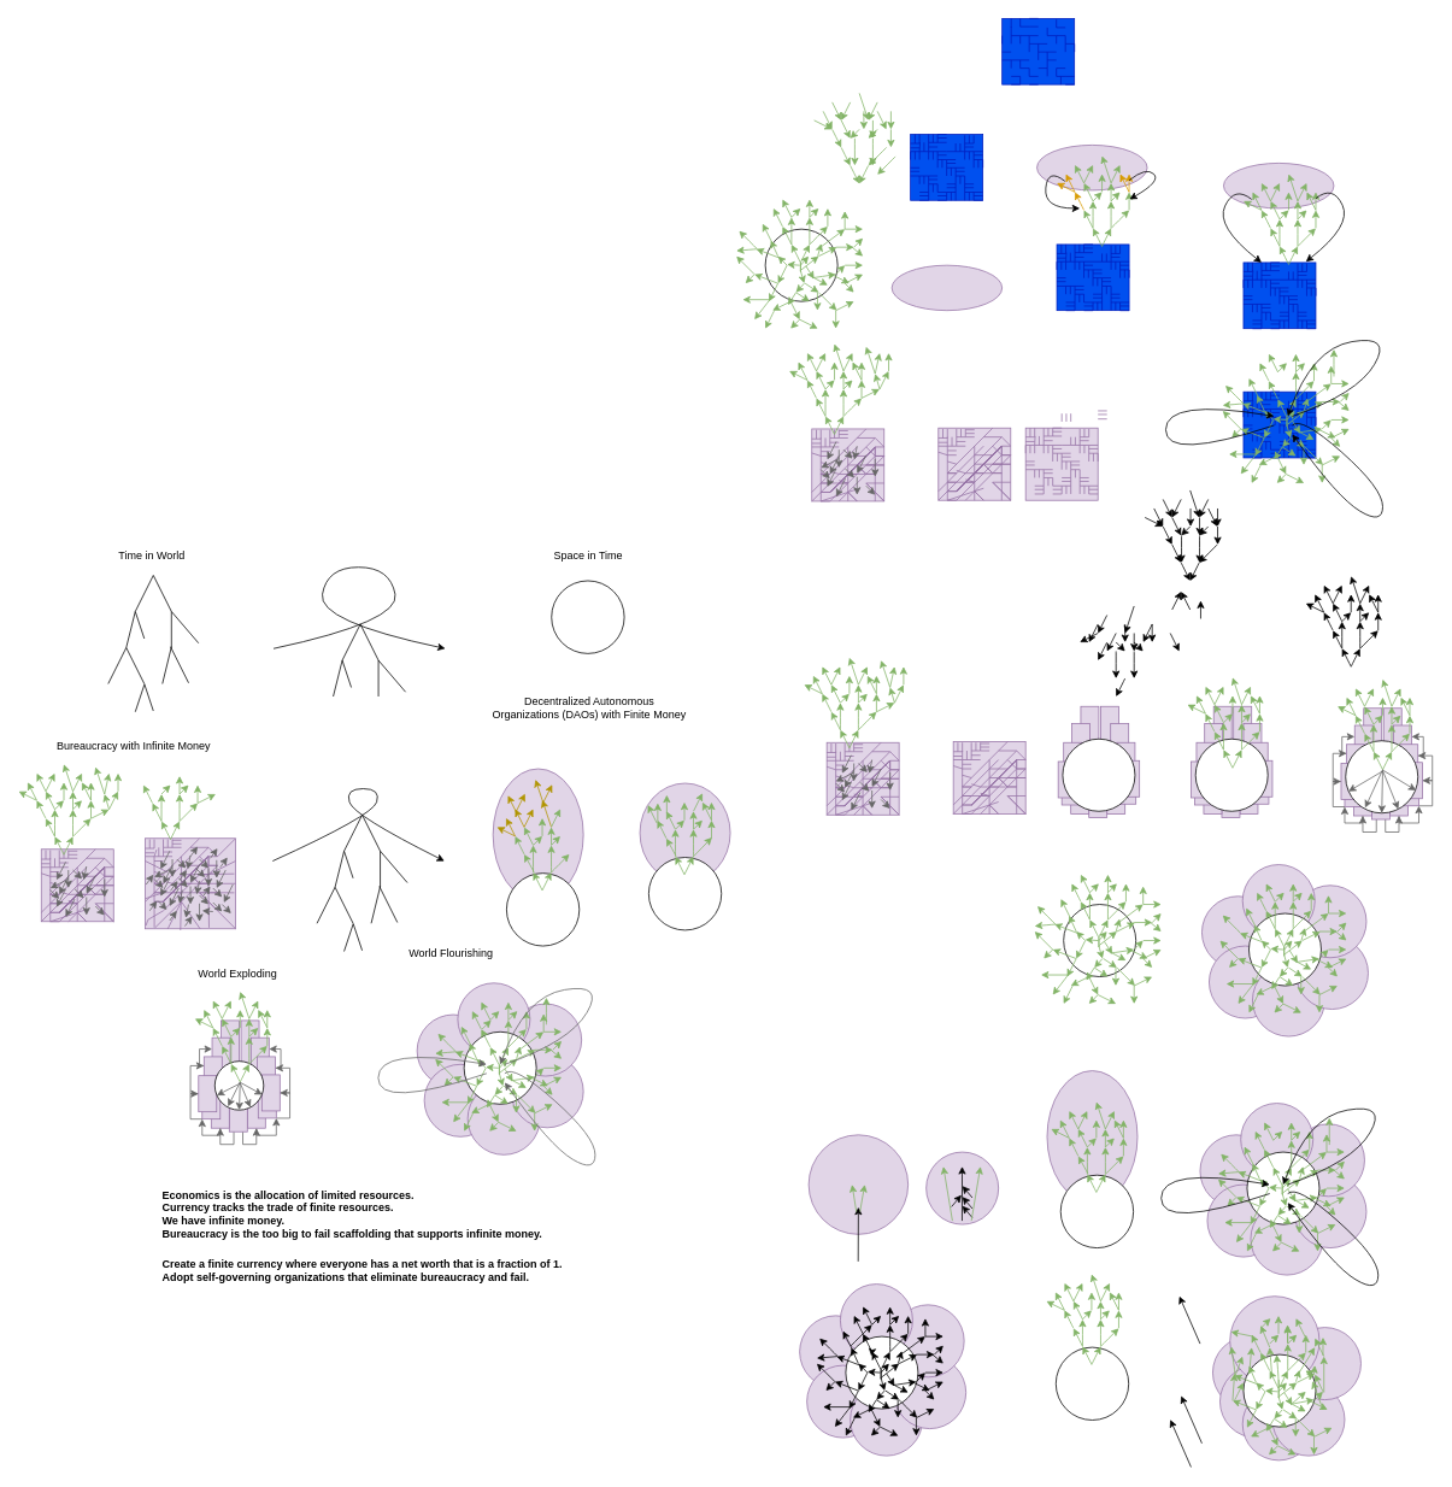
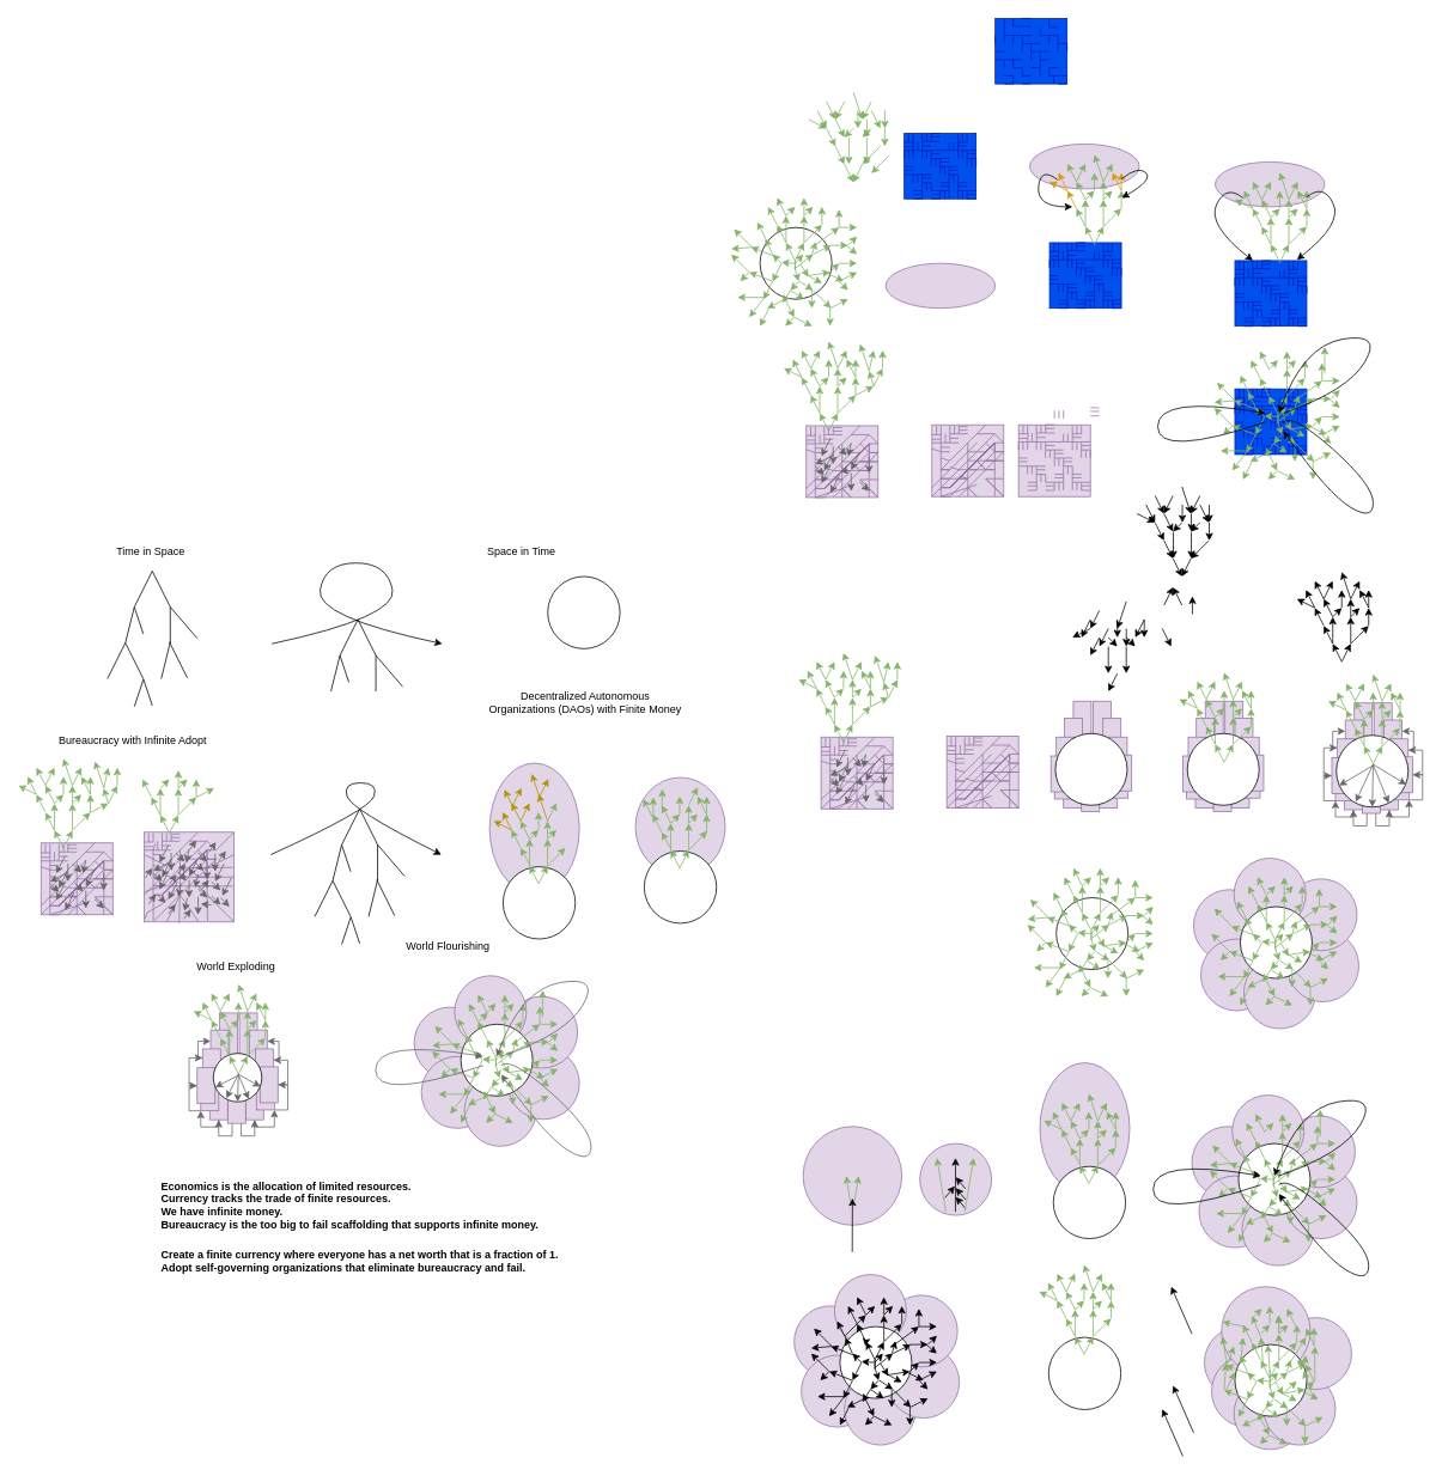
- <mxCell id="2113" value="Time in World" style="text;html=1;align=center;verticalAlign=middle;resizable=0;points=[];autosize=1;strokeColor=none;fillColor=none;" vertex="1" parent="1"><mxGeometry x="120" y="601" width="94" height="26" as="geometry" /></mxCell>
+ <mxCell id="2113" value="Time in Space" style="text;html=1;align=center;verticalAlign=middle;resizable=0;points=[];autosize=1;strokeColor=none;fillColor=none;" vertex="1" parent="1"><mxGeometry x="120" y="601" width="94" height="26" as="geometry" /></mxCell>
- <mxCell id="2114" value="Space in Time" style="text;html=1;align=center;verticalAlign=middle;resizable=0;points=[];autosize=1;strokeColor=none;fillColor=none;" vertex="1" parent="1"><mxGeometry x="602.75" y="601" width="94" height="26" as="geometry" /></mxCell>
+ <mxCell id="2114" value="Space in Time" style="text;html=1;align=center;verticalAlign=middle;resizable=0;points=[];autosize=1;strokeColor=none;fillColor=none;" vertex="1" parent="1"><mxGeometry x="532.75" y="601" width="94" height="26" as="geometry" /></mxCell>
- <mxCell id="2116" value="Bureaucracy with Infinite Money" style="text;html=1;align=center;verticalAlign=middle;resizable=0;points=[];autosize=1;strokeColor=none;fillColor=none;" vertex="1" parent="1"><mxGeometry x="53" y="812" width="188" height="26" as="geometry" /></mxCell>
+ <mxCell id="2116" value="Bureaucracy with Infinite Adopt" style="text;html=1;align=center;verticalAlign=middle;resizable=0;points=[];autosize=1;strokeColor=none;fillColor=none;" vertex="1" parent="1"><mxGeometry x="53" y="812" width="188" height="26" as="geometry" /></mxCell>
